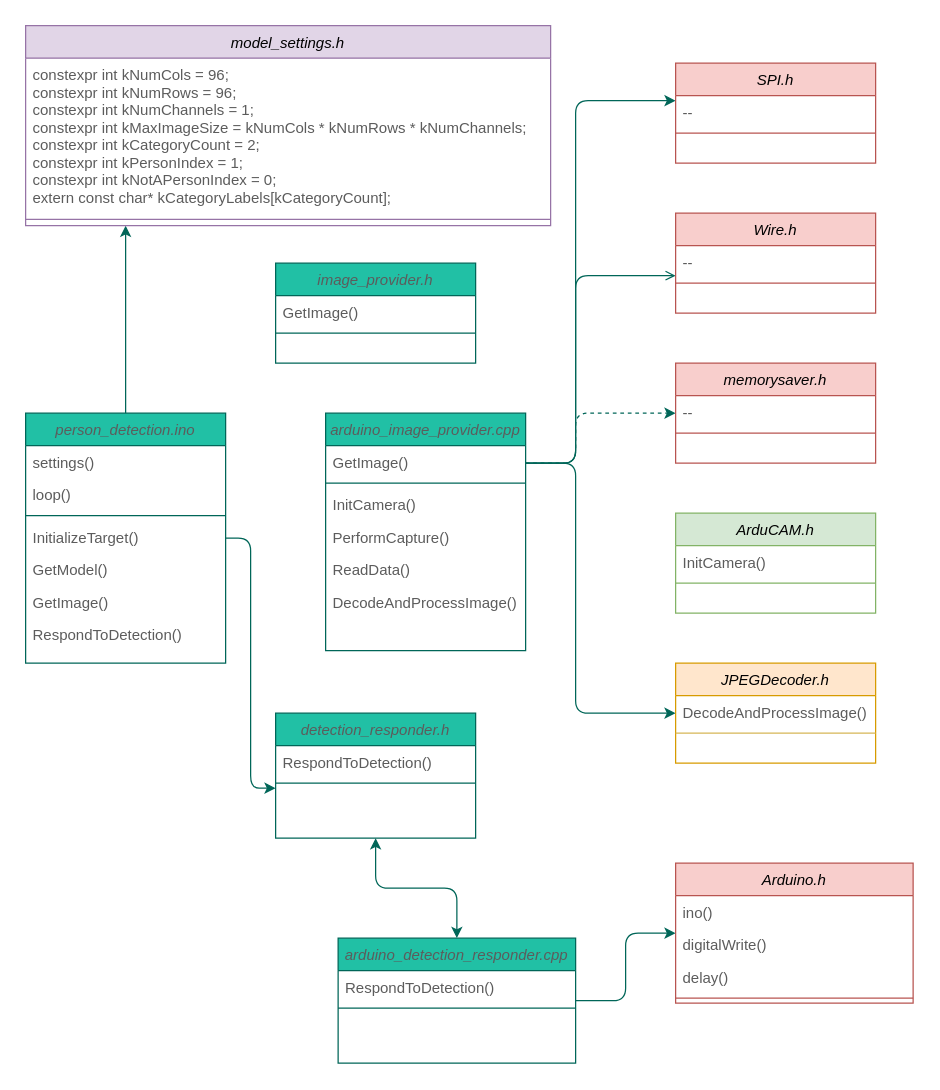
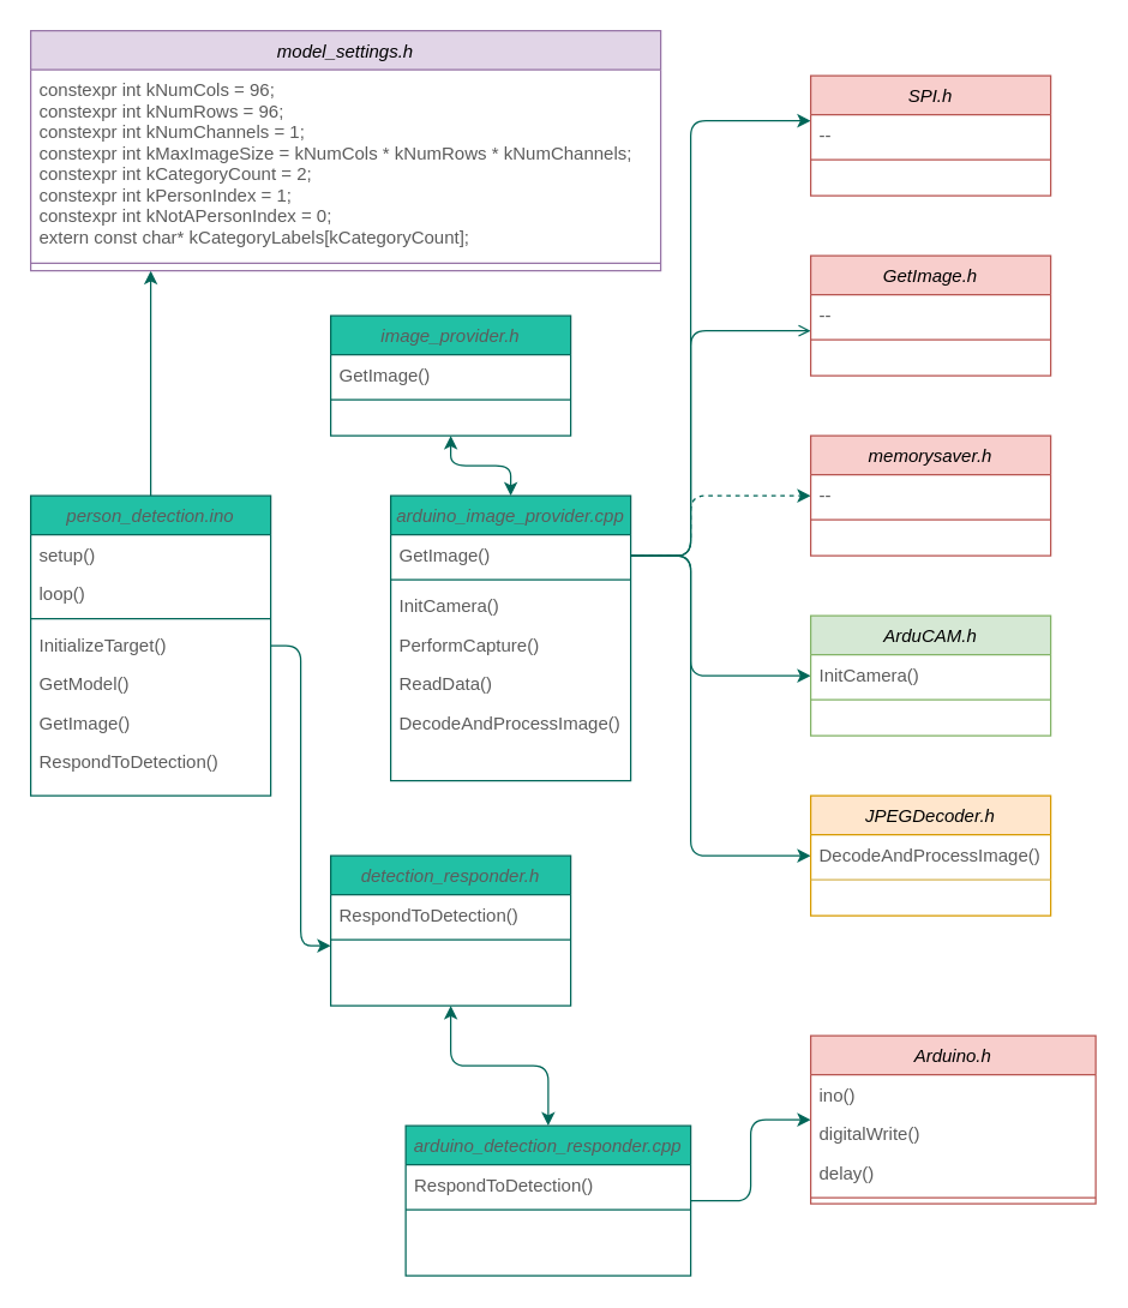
- <mxCell id="31" value="Wire.h" style="swimlane;fontStyle=2;align=center;verticalAlign=top;childLayout=stackLayout;horizontal=1;startSize=26;horizontalStack=0;resizeParent=1;resizeLast=0;collapsible=1;marginBottom=0;rounded=0;shadow=0;strokeWidth=1;fillColor=#f8cecc;strokeColor=#b85450;direction=east;" parent="1" vertex="1"><mxGeometry x="540" y="170" width="160" height="80" as="geometry"><mxRectangle x="230" y="140" width="160" height="26" as="alternateBounds" /></mxGeometry></mxCell>
+ <mxCell id="31" value="GetImage.h" style="swimlane;fontStyle=2;align=center;verticalAlign=top;childLayout=stackLayout;horizontal=1;startSize=26;horizontalStack=0;resizeParent=1;resizeLast=0;collapsible=1;marginBottom=0;rounded=0;shadow=0;strokeWidth=1;fillColor=#f8cecc;strokeColor=#b85450;direction=east;" parent="1" vertex="1"><mxGeometry x="540" y="170" width="160" height="80" as="geometry"><mxRectangle x="230" y="140" width="160" height="26" as="alternateBounds" /></mxGeometry></mxCell>
+ <mxCell id="12" value="" style="edgeStyle=orthogonalEdgeStyle;curved=0;rounded=1;sketch=0;orthogonalLoop=1;jettySize=auto;html=1;fontColor=#5C5C5C;strokeColor=#006658;fillColor=#21C0A5;startArrow=classic;startFill=1;" parent="1" source="13" target="21" edge="1"><mxGeometry relative="1" as="geometry" /></mxCell>
- <mxCell id="5" value="settings()" style="text;align=left;verticalAlign=top;spacingLeft=4;spacingRight=4;overflow=hidden;rotatable=0;points=[[0,0.5],[1,0.5]];portConstraint=eastwest;fontColor=#5C5C5C;" parent="4" vertex="1"><mxGeometry y="26" width="160" height="26" as="geometry" /></mxCell>
+ <mxCell id="5" value="setup()" style="text;align=left;verticalAlign=top;spacingLeft=4;spacingRight=4;overflow=hidden;rotatable=0;points=[[0,0.5],[1,0.5]];portConstraint=eastwest;fontColor=#5C5C5C;" parent="4" vertex="1"><mxGeometry y="26" width="160" height="26" as="geometry" /></mxCell>
+ <mxCell id="19" value="" style="edgeStyle=orthogonalEdgeStyle;curved=0;rounded=1;sketch=0;orthogonalLoop=1;jettySize=auto;html=1;fontColor=#5C5C5C;startArrow=none;startFill=0;strokeColor=#006658;fillColor=#21C0A5;" parent="1" source="21" target="37" edge="1"><mxGeometry relative="1" as="geometry"><Array as="points"><mxPoint x="460" y="370" /><mxPoint x="460" y="450" /></Array></mxGeometry></mxCell>
